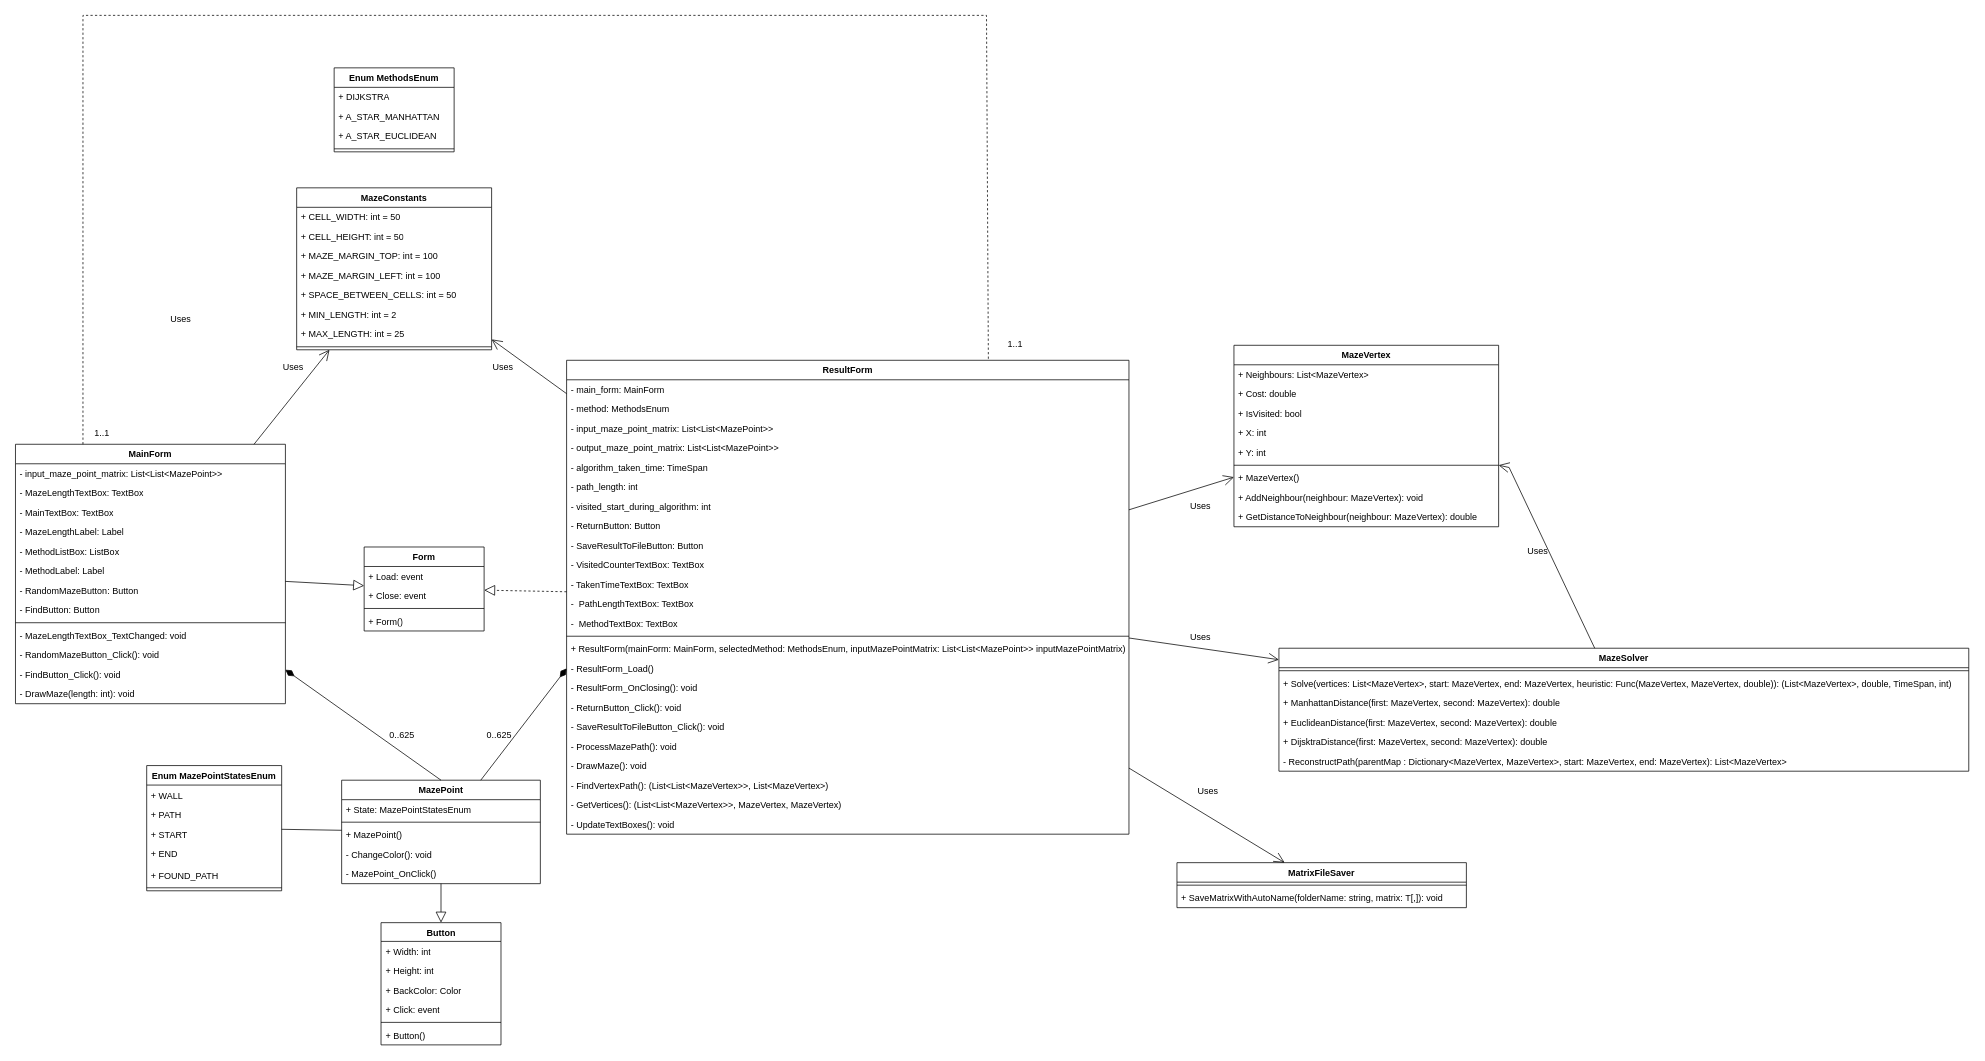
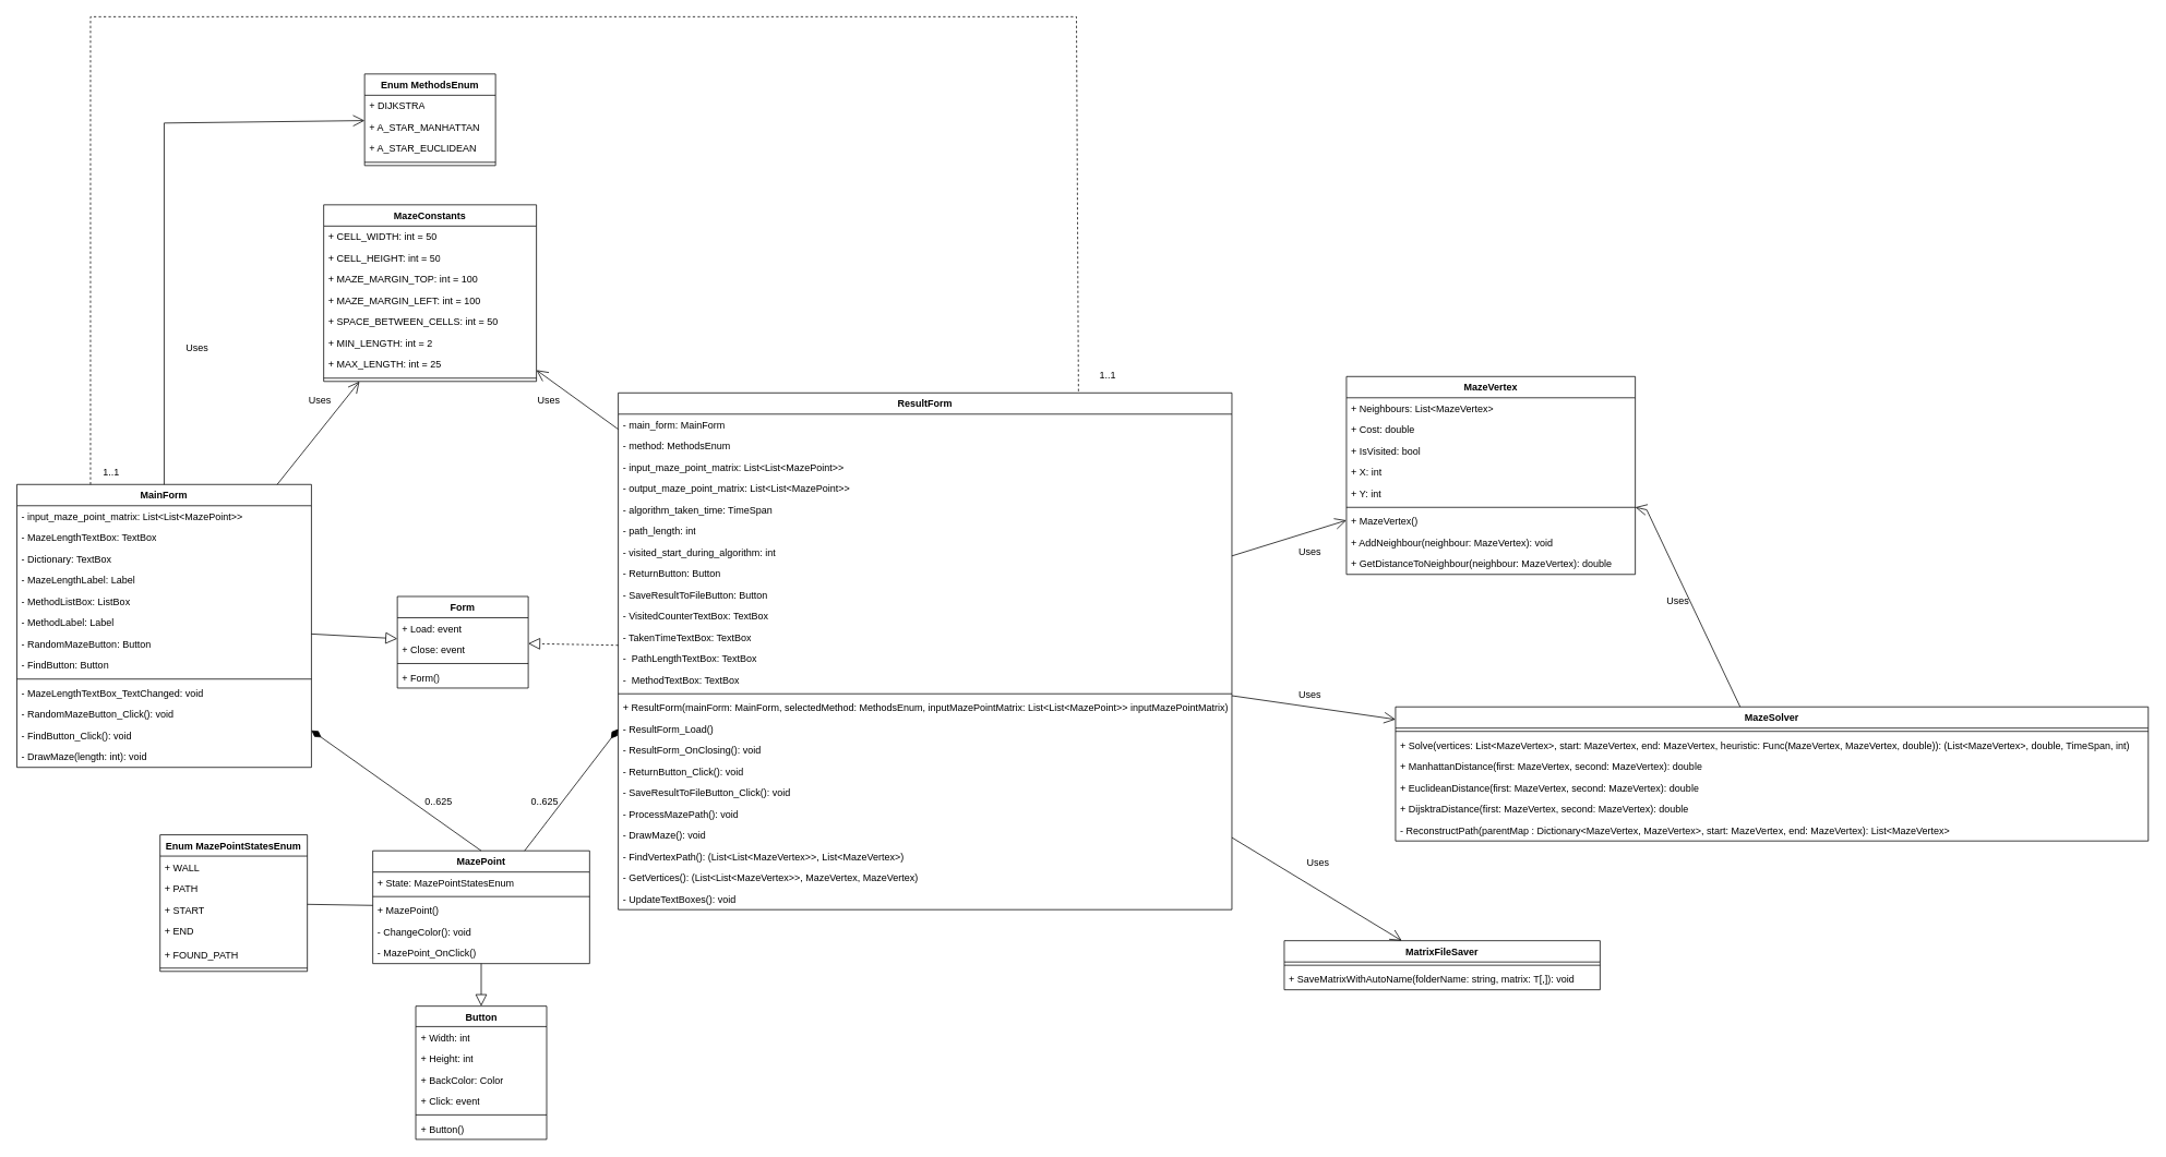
+ <mxCell id="93" value="" style="endArrow=open;endFill=1;endSize=12;html=1;rounded=0;exitX=0.5;exitY=0;exitDx=0;exitDy=0;" parent="1" source="22" target="77" edge="1"><mxGeometry width="160" relative="1" as="geometry"><mxPoint x="433" y="750" as="sourcePoint" /><mxPoint x="534" y="636" as="targetPoint" /><Array as="points"><mxPoint x="200" y="150" /></Array></mxGeometry></mxCell>
- <mxCell id="25" value="- MainTextBox: TextBox" style="text;strokeColor=none;fillColor=none;align=left;verticalAlign=top;spacingLeft=4;spacingRight=4;overflow=hidden;rotatable=0;points=[[0,0.5],[1,0.5]];portConstraint=eastwest;whiteSpace=wrap;html=1;" parent="22" vertex="1"><mxGeometry y="78" width="360" height="26" as="geometry" /></mxCell>
+ <mxCell id="25" value="- Dictionary: TextBox" style="text;strokeColor=none;fillColor=none;align=left;verticalAlign=top;spacingLeft=4;spacingRight=4;overflow=hidden;rotatable=0;points=[[0,0.5],[1,0.5]];portConstraint=eastwest;whiteSpace=wrap;html=1;" parent="22" vertex="1"><mxGeometry y="78" width="360" height="26" as="geometry" /></mxCell>
